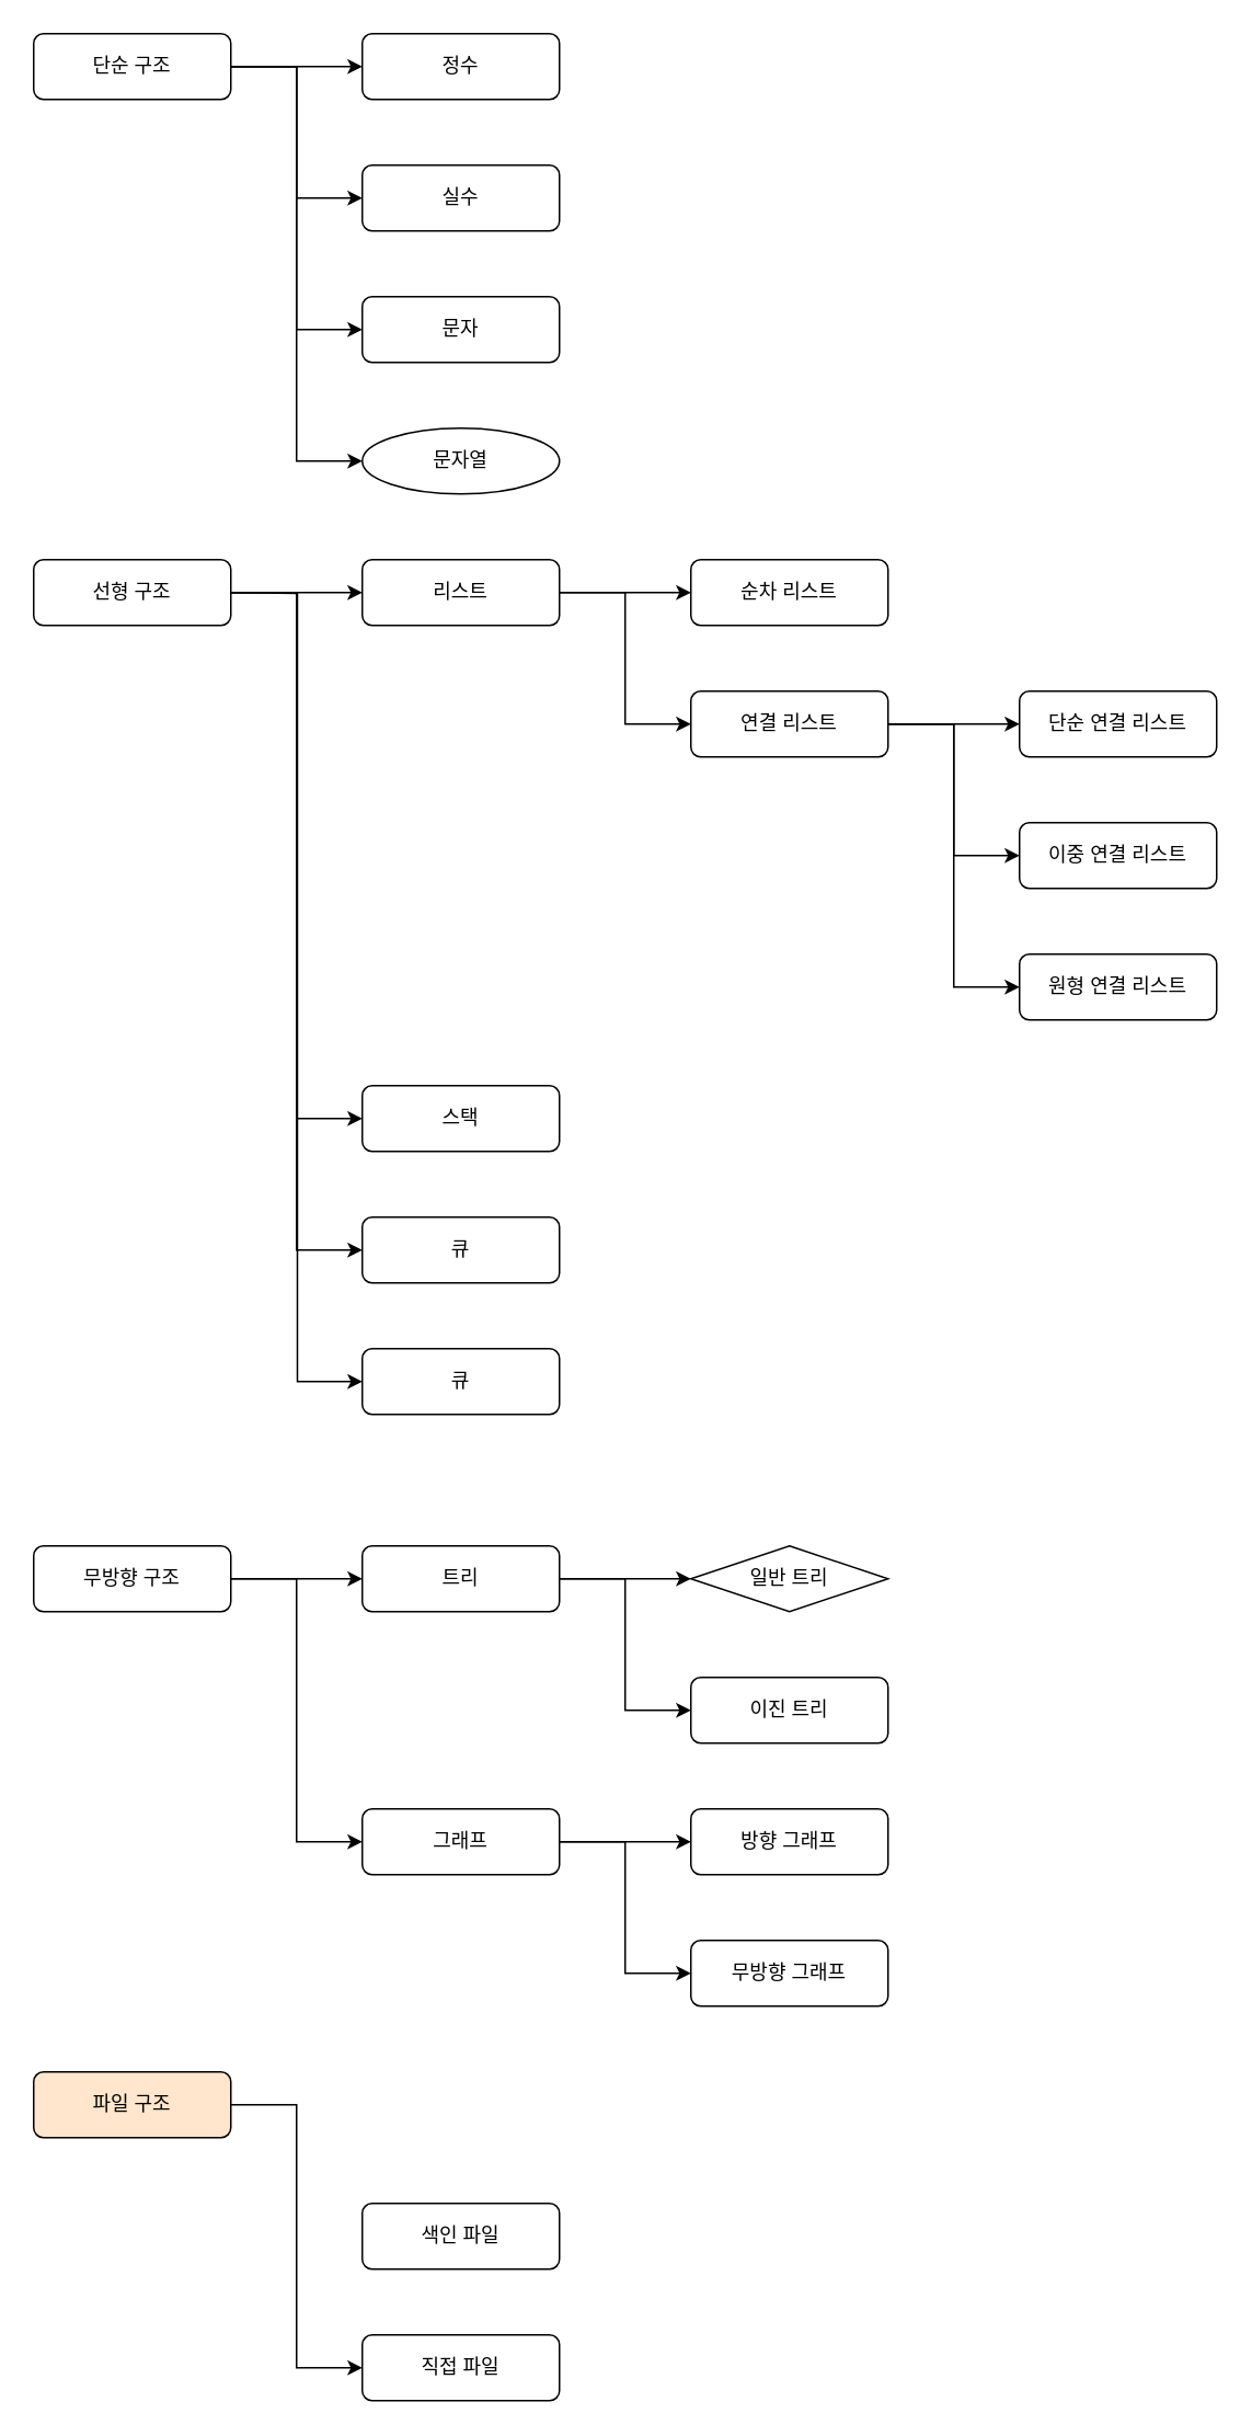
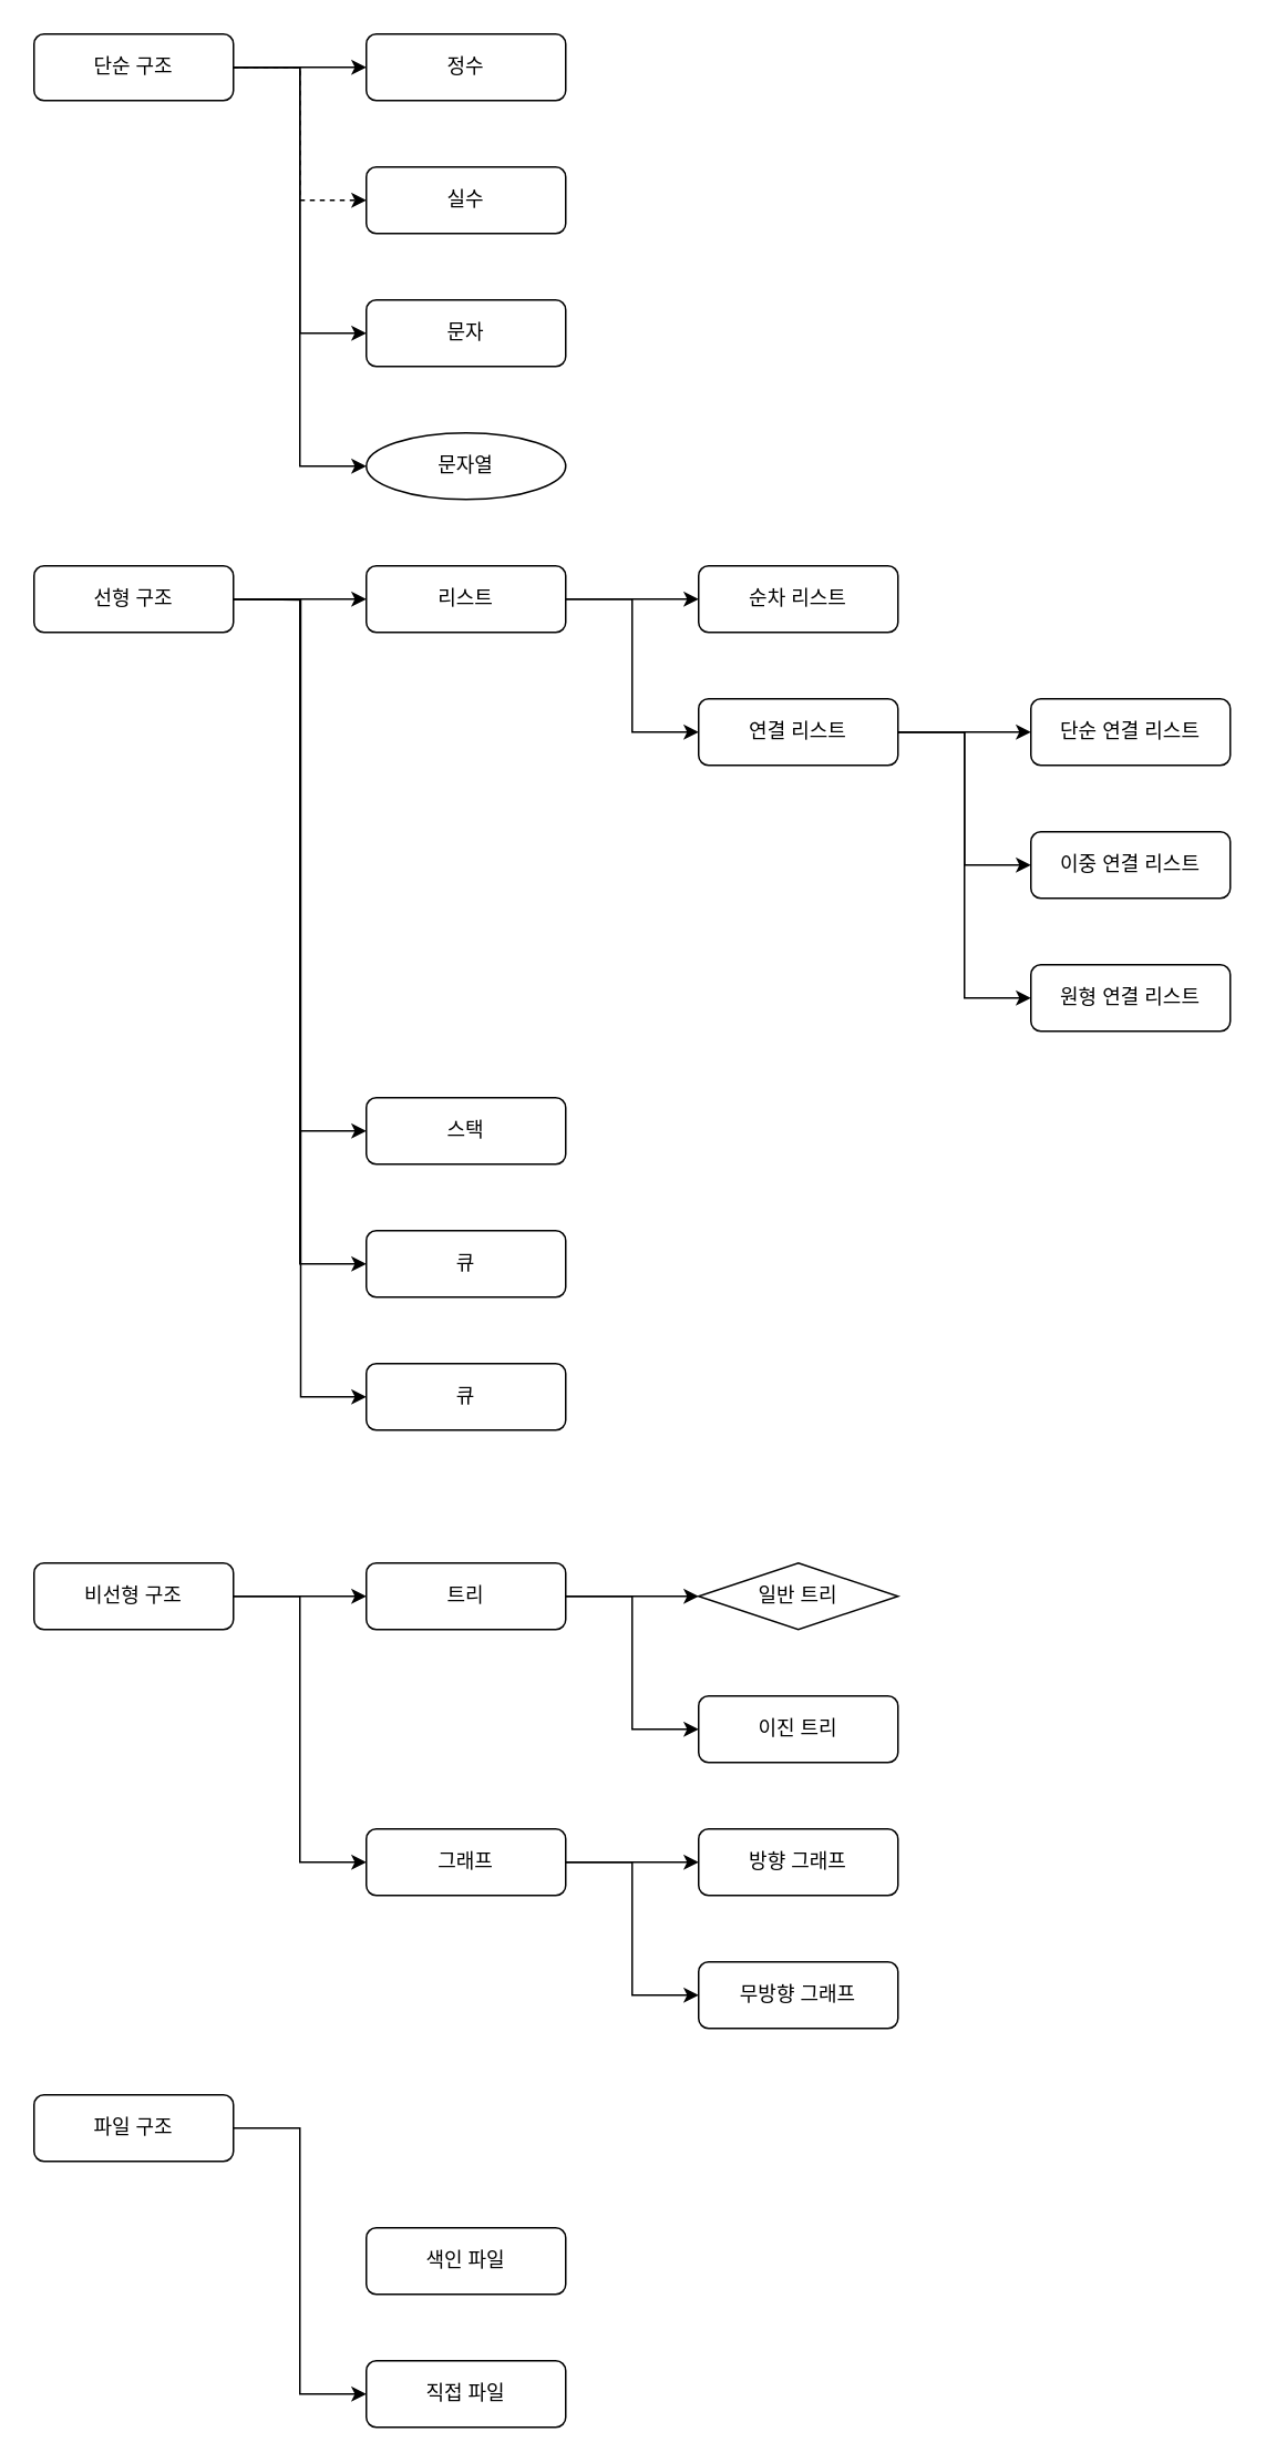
- <mxCell id="8" value="" style="edgeStyle=orthogonalEdgeStyle;rounded=0;orthogonalLoop=1;jettySize=auto;html=1;exitX=1;exitY=0.5;exitDx=0;exitDy=0;entryX=0;entryY=0.5;entryDx=0;entryDy=0;" parent="1" source="3" target="5" edge="1"><mxGeometry relative="1" as="geometry"><mxPoint x="150" y="50" as="sourcePoint" /><mxPoint x="230" y="50" as="targetPoint" /></mxGeometry></mxCell>
+ <mxCell id="8" value="" style="edgeStyle=orthogonalEdgeStyle;rounded=0;orthogonalLoop=1;jettySize=auto;html=1;exitX=1;exitY=0.5;exitDx=0;exitDy=0;entryX=0;entryY=0.5;entryDx=0;entryDy=0;dashed=1;" parent="1" source="3" target="5" edge="1"><mxGeometry relative="1" as="geometry"><mxPoint x="150" y="50" as="sourcePoint" /><mxPoint x="230" y="50" as="targetPoint" /></mxGeometry></mxCell>
- <mxCell id="29" value="무방향 구조" style="rounded=1;whiteSpace=wrap;html=1;" parent="1" vertex="1"><mxGeometry x="20" y="940" width="120" height="40" as="geometry" /></mxCell>
+ <mxCell id="29" value="비선형 구조" style="rounded=1;whiteSpace=wrap;html=1;" parent="1" vertex="1"><mxGeometry x="20" y="940" width="120" height="40" as="geometry" /></mxCell>
- <mxCell id="41" value="파일 구조" style="rounded=1;whiteSpace=wrap;html=1;fillColor=#ffe6cc;" parent="1" vertex="1"><mxGeometry x="20" y="1260" width="120" height="40" as="geometry" /></mxCell>
+ <mxCell id="41" value="파일 구조" style="rounded=1;whiteSpace=wrap;html=1;" parent="1" vertex="1"><mxGeometry x="20" y="1260" width="120" height="40" as="geometry" /></mxCell>
